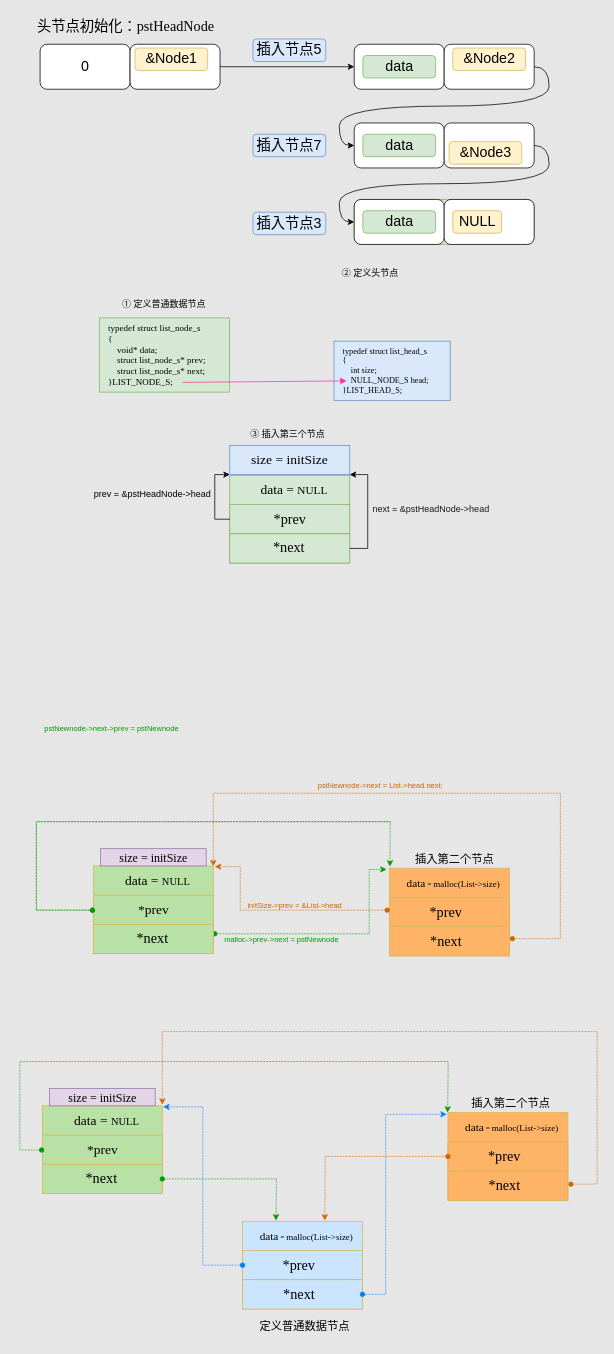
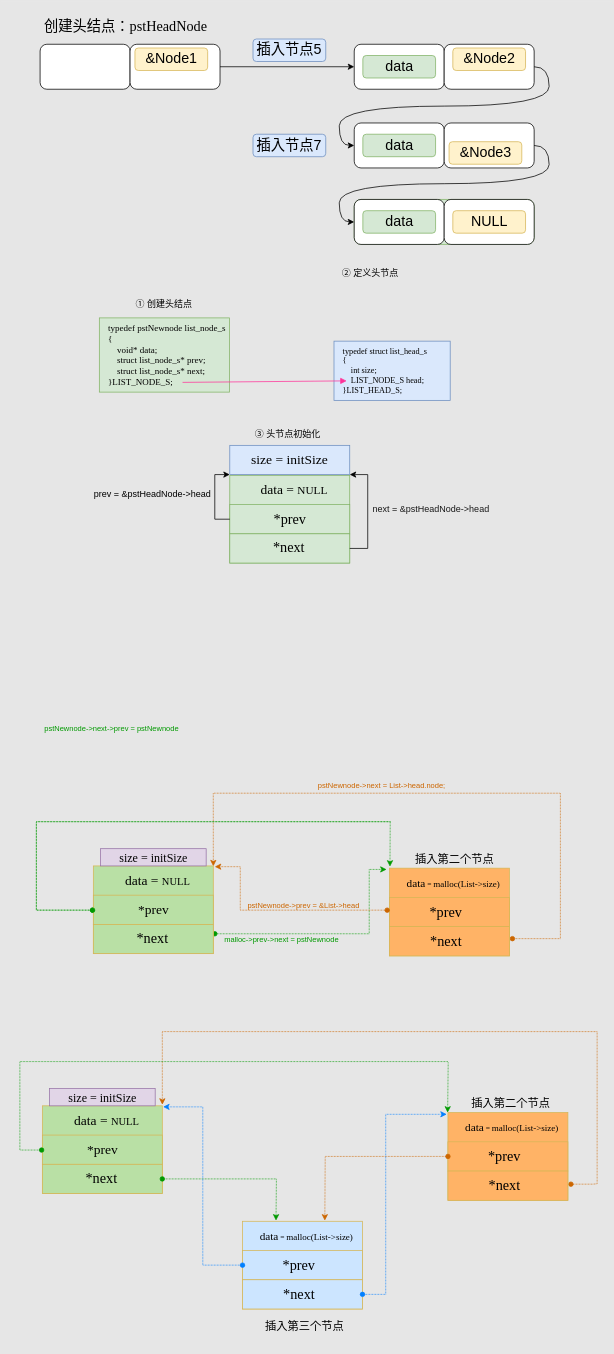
- <mxCell id="8" value="&lt;span style=&quot;font-size: 19px;&quot;&gt;&lt;font face=&quot;Times New Roman&quot;&gt;头节点初始化：pstHeadNode&lt;/font&gt;&lt;/span&gt;" style="text;html=1;align=center;verticalAlign=middle;whiteSpace=wrap;rounded=1;" parent="2" vertex="1"><mxGeometry width="295" height="30" as="geometry" /></mxCell>
+ <mxCell id="8" value="&lt;span style=&quot;font-size: 19px;&quot;&gt;&lt;font face=&quot;Times New Roman&quot;&gt;创建头结点：pstHeadNode&lt;/font&gt;&lt;/span&gt;" style="text;html=1;align=center;verticalAlign=middle;whiteSpace=wrap;rounded=1;" parent="2" vertex="1"><mxGeometry width="295" height="30" as="geometry" /></mxCell>
- <mxCell id="6" value="&lt;font style=&quot;font-size: 19px;&quot;&gt;0&lt;/font&gt;" style="text;html=1;align=center;verticalAlign=middle;whiteSpace=wrap;rounded=1;" parent="3" vertex="1"><mxGeometry x="11.5" y="15" width="97" height="30" as="geometry" /></mxCell>
- <mxCell id="30" value="&lt;span style=&quot;font-size: 19px;&quot;&gt;NULL&lt;/span&gt;" style="text;html=1;align=center;verticalAlign=middle;whiteSpace=wrap;rounded=1;fillColor=#fff2cc;strokeColor=#d6b656;" parent="26" vertex="1"><mxGeometry x="131.5" y="15" width="65" height="30" as="geometry" /></mxCell>
+ <mxCell id="30" value="&lt;span style=&quot;font-size: 19px;&quot;&gt;NULL&lt;/span&gt;" style="text;html=1;align=center;verticalAlign=middle;whiteSpace=wrap;rounded=1;fillColor=#fff2cc;strokeColor=#d6b656;" parent="26" vertex="1"><mxGeometry x="131.5" y="15" width="97" height="30" as="geometry" /></mxCell>
- <mxCell id="24" value="&lt;span style=&quot;font-size: 19px;&quot;&gt;插入节点3&lt;/span&gt;" style="text;html=1;align=center;verticalAlign=middle;whiteSpace=wrap;rounded=1;fillColor=#dae8fc;strokeColor=#6c8ebf;" parent="1" vertex="1"><mxGeometry x="337" y="282" width="97" height="30" as="geometry" /></mxCell>
- <mxCell id="99" value="① 定义普通数据节点" style="text;html=1;align=center;verticalAlign=middle;whiteSpace=wrap;rounded=0;" vertex="1" parent="1"><mxGeometry x="154.25" y="390" width="129" height="30" as="geometry" /></mxCell>
+ <mxCell id="99" value="① 创建头结点" style="text;html=1;align=center;verticalAlign=middle;whiteSpace=wrap;rounded=0;" vertex="1" parent="1"><mxGeometry x="154.25" y="390" width="129" height="30" as="geometry" /></mxCell>
- <mxCell id="44" value="typedef struct list_node_s&#10;{&#10;    void* data;&#10;    struct list_node_s* prev;&#10;    struct list_node_s* next;&#10;}LIST_NODE_S;" style="text;whiteSpace=wrap;spacingLeft=10;fillColor=#d5e8d4;strokeColor=#82b366;fontFamily=Georgia;" parent="1" vertex="1"><mxGeometry x="132" y="423" width="173.5" height="99" as="geometry" /></mxCell>
+ <mxCell id="44" value="typedef pstNewnode list_node_s&#10;{&#10;    void* data;&#10;    struct list_node_s* prev;&#10;    struct list_node_s* next;&#10;}LIST_NODE_S;" style="text;whiteSpace=wrap;spacingLeft=10;fillColor=#d5e8d4;strokeColor=#82b366;fontFamily=Georgia;" parent="1" vertex="1"><mxGeometry x="132" y="423" width="173.5" height="99" as="geometry" /></mxCell>
- <mxCell id="43" value="typedef struct list_head_s&#10;{&#10;    int size;&#10;    NULL_NODE_S head;&#10;}LIST_HEAD_S;" style="text;whiteSpace=wrap;fillColor=#dae8fc;strokeColor=#6c8ebf;spacingLeft=10;fontSize=11;fontFamily=Georgia;fontColor=#000000;" parent="1" vertex="1"><mxGeometry x="445" y="454" width="155" height="79" as="geometry" /></mxCell>
+ <mxCell id="43" value="typedef struct list_head_s&#10;{&#10;    int size;&#10;    LIST_NODE_S head;&#10;}LIST_HEAD_S;" style="text;whiteSpace=wrap;fillColor=#dae8fc;strokeColor=#6c8ebf;spacingLeft=10;fontSize=11;fontFamily=Georgia;fontColor=#000000;" parent="1" vertex="1"><mxGeometry x="445" y="454" width="155" height="79" as="geometry" /></mxCell>
- <mxCell id="101" value="③ 插入第三个节点" style="text;html=1;align=center;verticalAlign=middle;whiteSpace=wrap;rounded=0;" vertex="1" parent="1"><mxGeometry x="319" y="563" width="129" height="30" as="geometry" /></mxCell>
+ <mxCell id="101" value="③ 头节点初始化" style="text;html=1;align=center;verticalAlign=middle;whiteSpace=wrap;rounded=0;" vertex="1" parent="1"><mxGeometry x="319" y="563" width="129" height="30" as="geometry" /></mxCell>
- <mxCell id="50" value="pstNewnode-&gt;next = List-&gt;head.next;" style="text;whiteSpace=wrap;fontColor=#CC6600;fontSize=10;" parent="46" vertex="1"><mxGeometry x="93.997" y="26.0" width="219" height="27" as="geometry" /></mxCell>
+ <mxCell id="50" value="pstNewnode-&gt;next = List-&gt;head.node;" style="text;whiteSpace=wrap;fontColor=#CC6600;fontSize=10;" parent="46" vertex="1"><mxGeometry x="93.997" y="26.0" width="219" height="27" as="geometry" /></mxCell>
- <mxCell id="68" value="initSize-&gt;prev = &amp;List-&gt;head" style="text;whiteSpace=wrap;fontSize=10;fontColor=#CC6600;" parent="1" vertex="1"><mxGeometry x="327.997" y="1194.002" width="198" height="27" as="geometry" /></mxCell>
+ <mxCell id="68" value="pstNewnode-&gt;prev = &amp;List-&gt;head" style="text;whiteSpace=wrap;fontSize=10;fontColor=#CC6600;" parent="1" vertex="1"><mxGeometry x="327.997" y="1194.002" width="198" height="27" as="geometry" /></mxCell>
- <mxCell id="98" value="&lt;font style=&quot;font-size: 15px;&quot;&gt;&lt;font style=&quot;font-size: 15px;&quot; face=&quot;Times New Roman&quot;&gt;定义普通数据节点&amp;nbsp;&lt;/font&gt;&lt;/font&gt;" style="text;html=1;align=center;verticalAlign=middle;whiteSpace=wrap;rounded=1;" parent="1" vertex="1"><mxGeometry x="294" y="1753" width="228" height="30" as="geometry" /></mxCell>
+ <mxCell id="98" value="&lt;font style=&quot;font-size: 15px;&quot;&gt;&lt;font style=&quot;font-size: 15px;&quot; face=&quot;Times New Roman&quot;&gt;插入第三个节点&amp;nbsp;&lt;/font&gt;&lt;/font&gt;" style="text;html=1;align=center;verticalAlign=middle;whiteSpace=wrap;rounded=1;" parent="1" vertex="1"><mxGeometry x="294" y="1753" width="228" height="30" as="geometry" /></mxCell>
